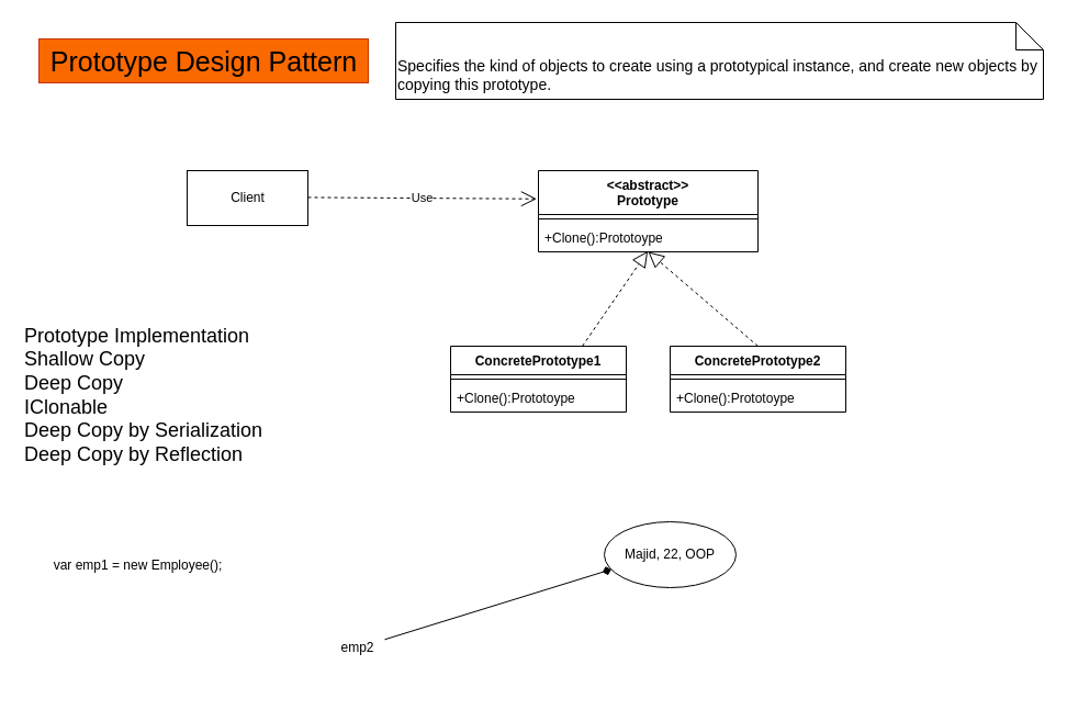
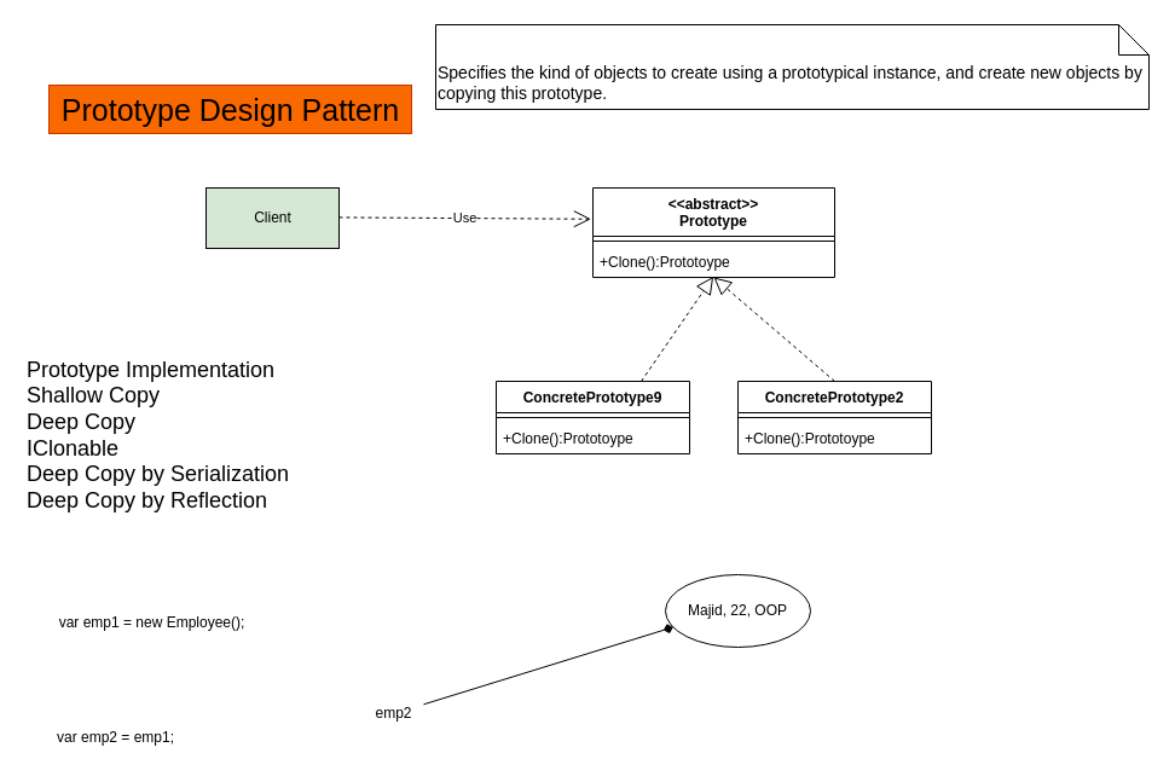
- <mxCell id="2" value="Prototype Design Pattern" style="text;html=1;align=center;verticalAlign=middle;resizable=1;points=[];autosize=1;strokeColor=#C73500;fillColor=#fa6800;fontColor=#000000;fontSize=25;movable=1;rotatable=1;deletable=1;editable=1;connectable=1;" parent="1" vertex="1"><mxGeometry x="35" y="35" width="300" height="40" as="geometry" /></mxCell>
+ <mxCell id="2" value="Prototype Design Pattern" style="text;html=1;align=center;verticalAlign=middle;resizable=1;points=[];autosize=1;strokeColor=#C73500;fillColor=#fa6800;fontColor=#000000;fontSize=25;movable=1;rotatable=1;deletable=1;editable=1;connectable=1;" parent="1" vertex="1"><mxGeometry x="40" y="70" width="300" height="40" as="geometry" /></mxCell>
- <mxCell id="7" value="Client" style="html=1;" parent="1" vertex="1"><mxGeometry x="170" y="155" width="110" height="50" as="geometry" /></mxCell>
+ <mxCell id="7" value="Client" style="html=1;fillColor=#d5e8d4;" parent="1" vertex="1"><mxGeometry x="170" y="155" width="110" height="50" as="geometry" /></mxCell>
- <mxCell id="8" value="ConcretePrototype1" style="swimlane;fontStyle=1;align=center;verticalAlign=top;childLayout=stackLayout;horizontal=1;startSize=26;horizontalStack=0;resizeParent=1;resizeParentMax=0;resizeLast=0;collapsible=1;marginBottom=0;" parent="1" vertex="1"><mxGeometry x="410" y="315" width="160" height="60" as="geometry" /></mxCell>
+ <mxCell id="8" value="ConcretePrototype9" style="swimlane;fontStyle=1;align=center;verticalAlign=top;childLayout=stackLayout;horizontal=1;startSize=26;horizontalStack=0;resizeParent=1;resizeParentMax=0;resizeLast=0;collapsible=1;marginBottom=0;" parent="1" vertex="1"><mxGeometry x="410" y="315" width="160" height="60" as="geometry" /></mxCell>
+ <mxCell id="19" value="var emp2 = emp1;" style="text;html=1;align=center;verticalAlign=middle;resizable=0;points=[];autosize=1;strokeColor=none;fillColor=none;" vertex="1" parent="1"><mxGeometry x="35" y="595" width="120" height="30" as="geometry" /></mxCell>
